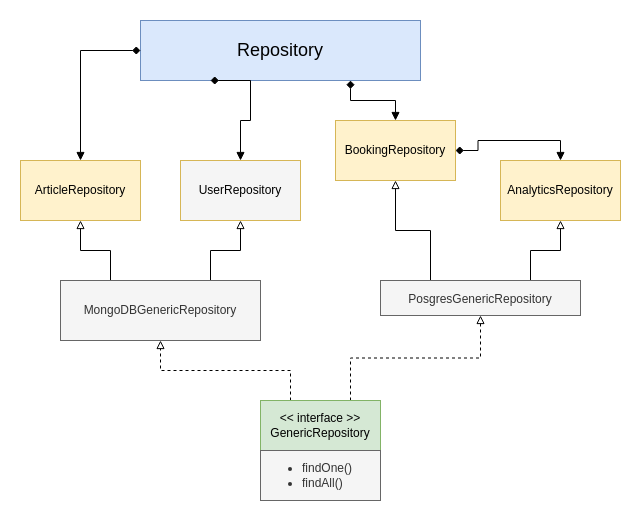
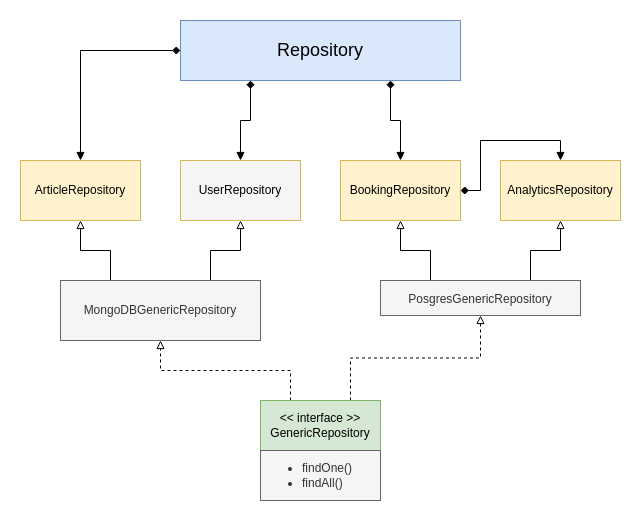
- <mxCell id="2" value="&lt;font style=&quot;font-size: 18px;&quot;&gt;Repository&lt;/font&gt;" style="rounded=0;whiteSpace=wrap;html=1;fillColor=#dae8fc;strokeColor=#6c8ebf;" parent="1" vertex="1"><mxGeometry x="140" y="20" width="280" height="60" as="geometry" /></mxCell>
+ <mxCell id="2" value="&lt;font style=&quot;font-size: 18px;&quot;&gt;Repository&lt;/font&gt;" style="rounded=0;whiteSpace=wrap;html=1;fillColor=#dae8fc;strokeColor=#6c8ebf;" parent="1" vertex="1"><mxGeometry x="180" y="20" width="280" height="60" as="geometry" /></mxCell>
- <mxCell id="16" value="BookingRepository" style="rounded=0;whiteSpace=wrap;html=1;fillColor=#fff2cc;strokeColor=#d6b656;" parent="1" vertex="1"><mxGeometry x="335" y="120" width="120" height="60" as="geometry" /></mxCell>
+ <mxCell id="16" value="BookingRepository" style="rounded=0;whiteSpace=wrap;html=1;fillColor=#fff2cc;strokeColor=#d6b656;" parent="1" vertex="1"><mxGeometry x="340" y="160" width="120" height="60" as="geometry" /></mxCell>
